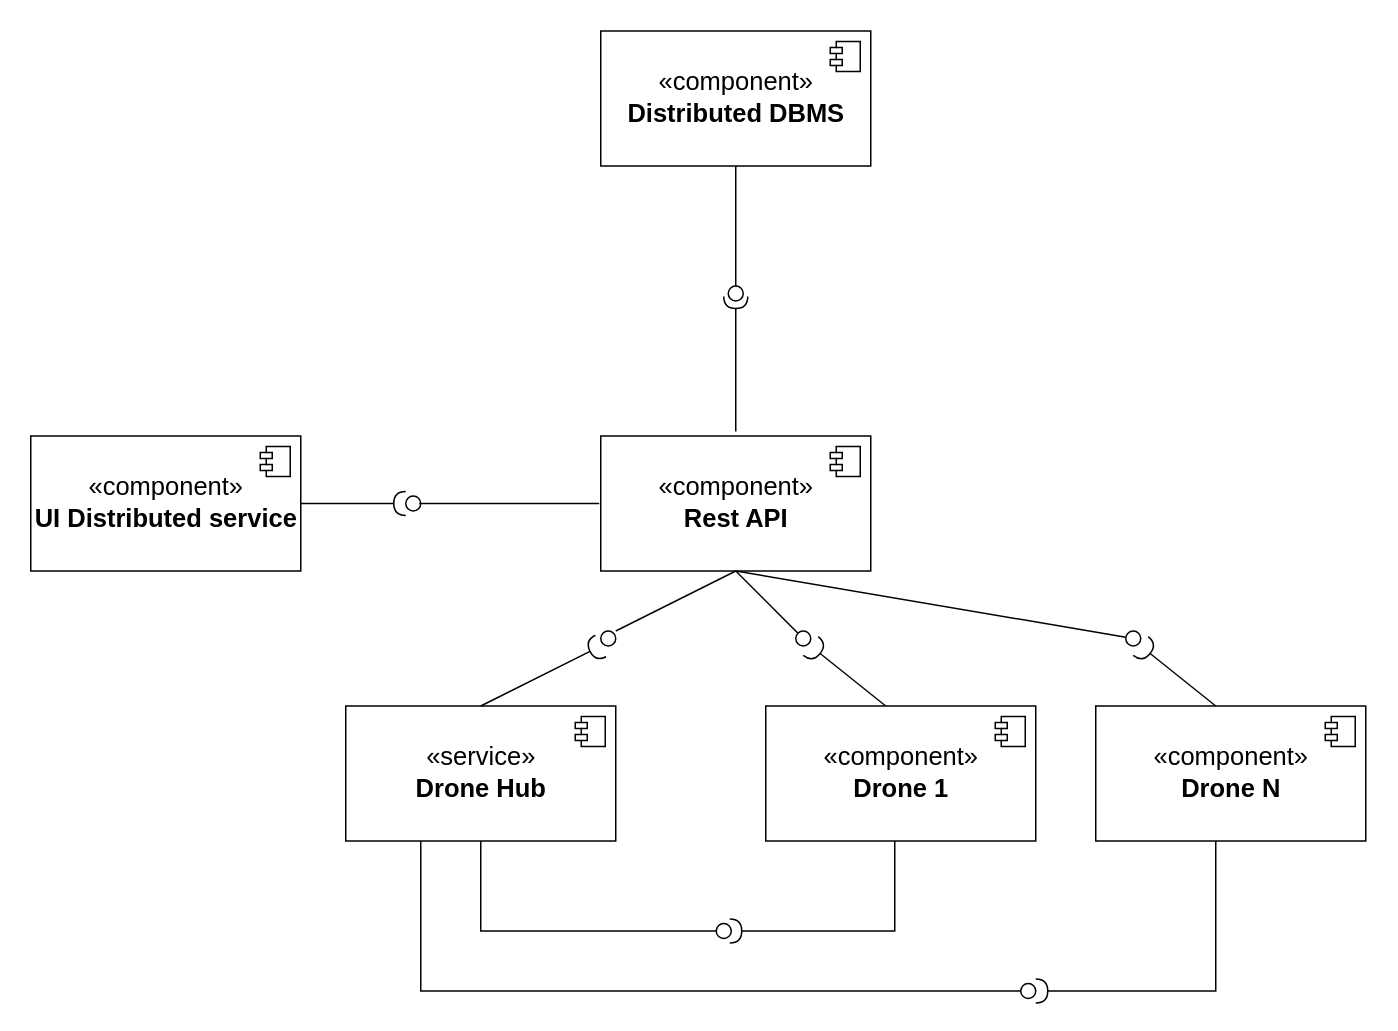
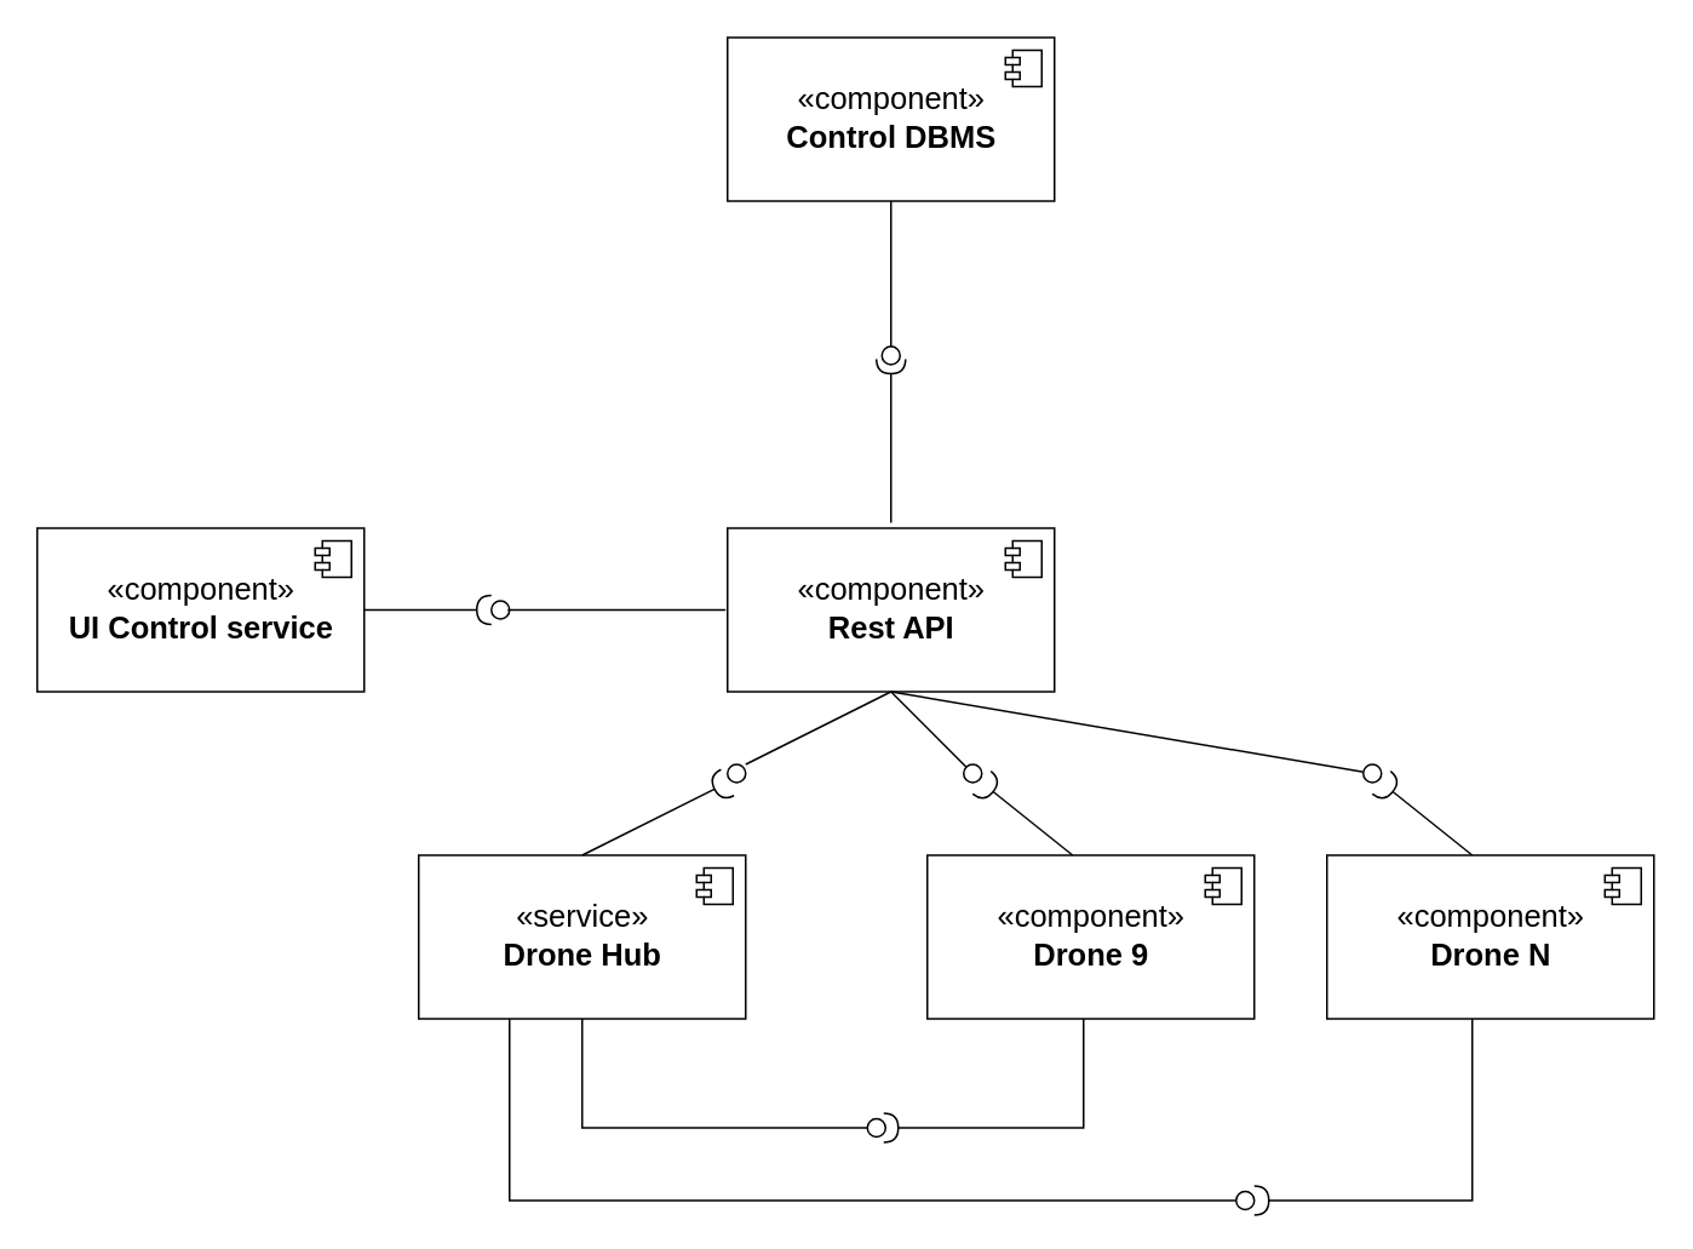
- <mxCell id="2" value="&lt;font style=&quot;font-size: 17px;&quot;&gt;«component»&lt;br&gt;&lt;b&gt;Distributed DBMS&lt;/b&gt;&lt;/font&gt;" style="html=1;dropTarget=0;" parent="1" vertex="1"><mxGeometry x="400" y="20" width="180" height="90" as="geometry" /></mxCell>
+ <mxCell id="2" value="&lt;font style=&quot;font-size: 17px;&quot;&gt;«component»&lt;br&gt;&lt;b&gt;Control DBMS&lt;/b&gt;&lt;/font&gt;" style="html=1;dropTarget=0;" parent="1" vertex="1"><mxGeometry x="400" y="20" width="180" height="90" as="geometry" /></mxCell>
- <mxCell id="9" value="&lt;font style=&quot;font-size: 17px;&quot;&gt;«component»&lt;br&gt;&lt;b&gt;UI Distributed service&lt;/b&gt;&lt;/font&gt;" style="html=1;dropTarget=0;" parent="1" vertex="1"><mxGeometry x="20" y="290" width="180" height="90" as="geometry" /></mxCell>
+ <mxCell id="9" value="&lt;font style=&quot;font-size: 17px;&quot;&gt;«component»&lt;br&gt;&lt;b&gt;UI Control service&lt;/b&gt;&lt;/font&gt;" style="html=1;dropTarget=0;" parent="1" vertex="1"><mxGeometry x="20" y="290" width="180" height="90" as="geometry" /></mxCell>
- <mxCell id="19" value="«component»&lt;br&gt;&lt;b&gt;Drone 1&lt;/b&gt;" style="html=1;dropTarget=0;fontSize=17;" parent="1" vertex="1"><mxGeometry x="510" y="470" width="180" height="90" as="geometry" /></mxCell>
+ <mxCell id="19" value="«component»&lt;br&gt;&lt;b&gt;Drone 9&lt;/b&gt;" style="html=1;dropTarget=0;fontSize=17;" parent="1" vertex="1"><mxGeometry x="510" y="470" width="180" height="90" as="geometry" /></mxCell>
